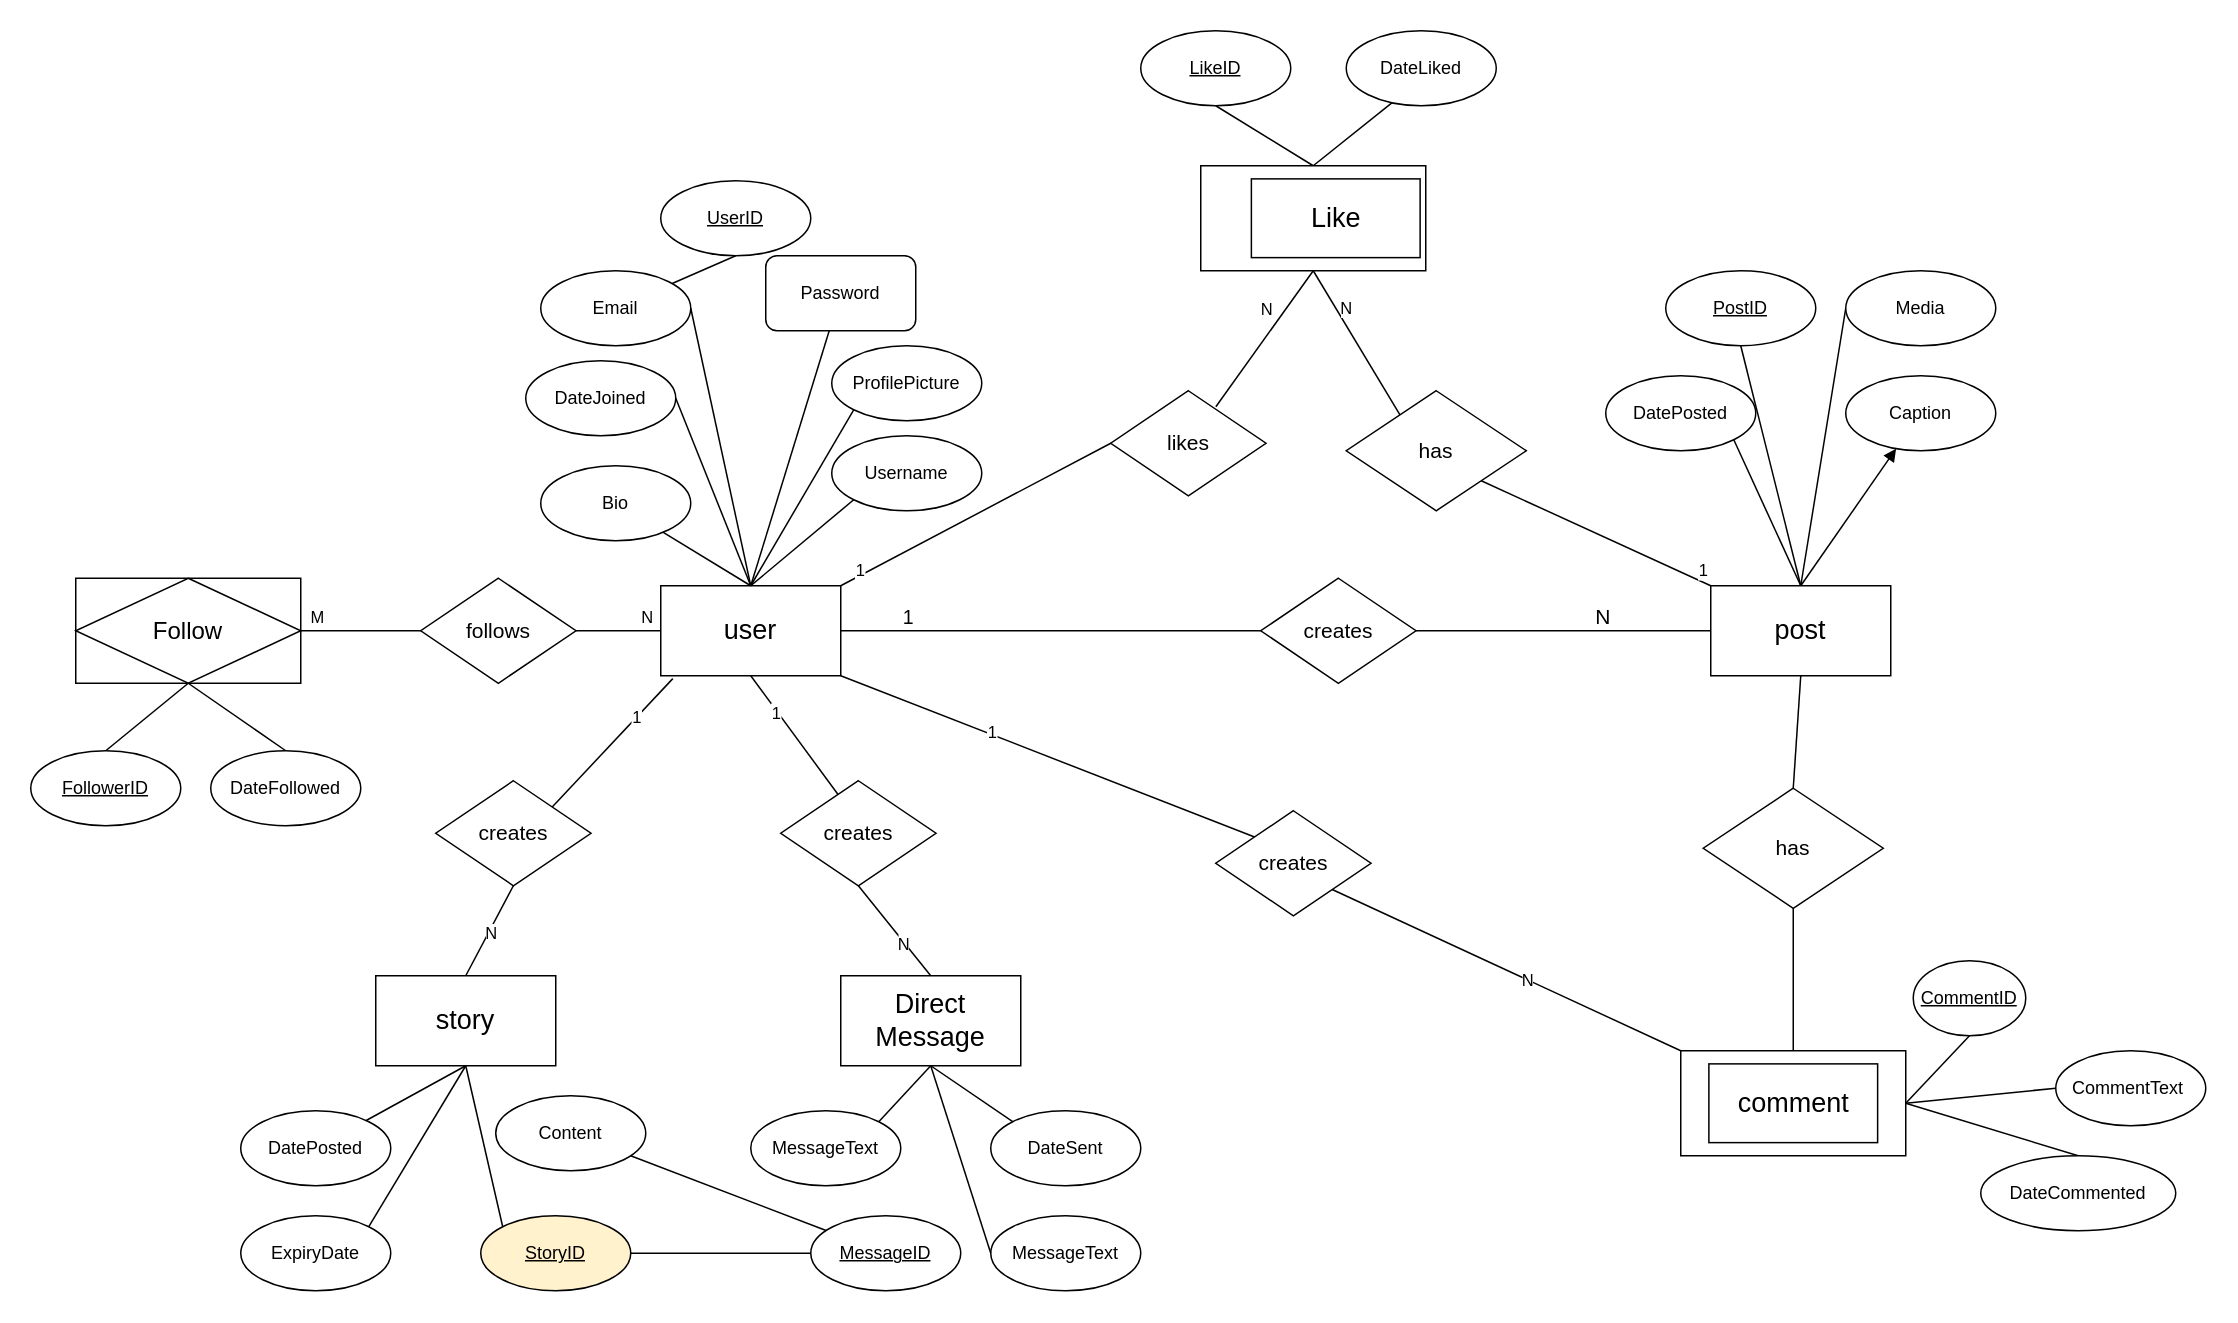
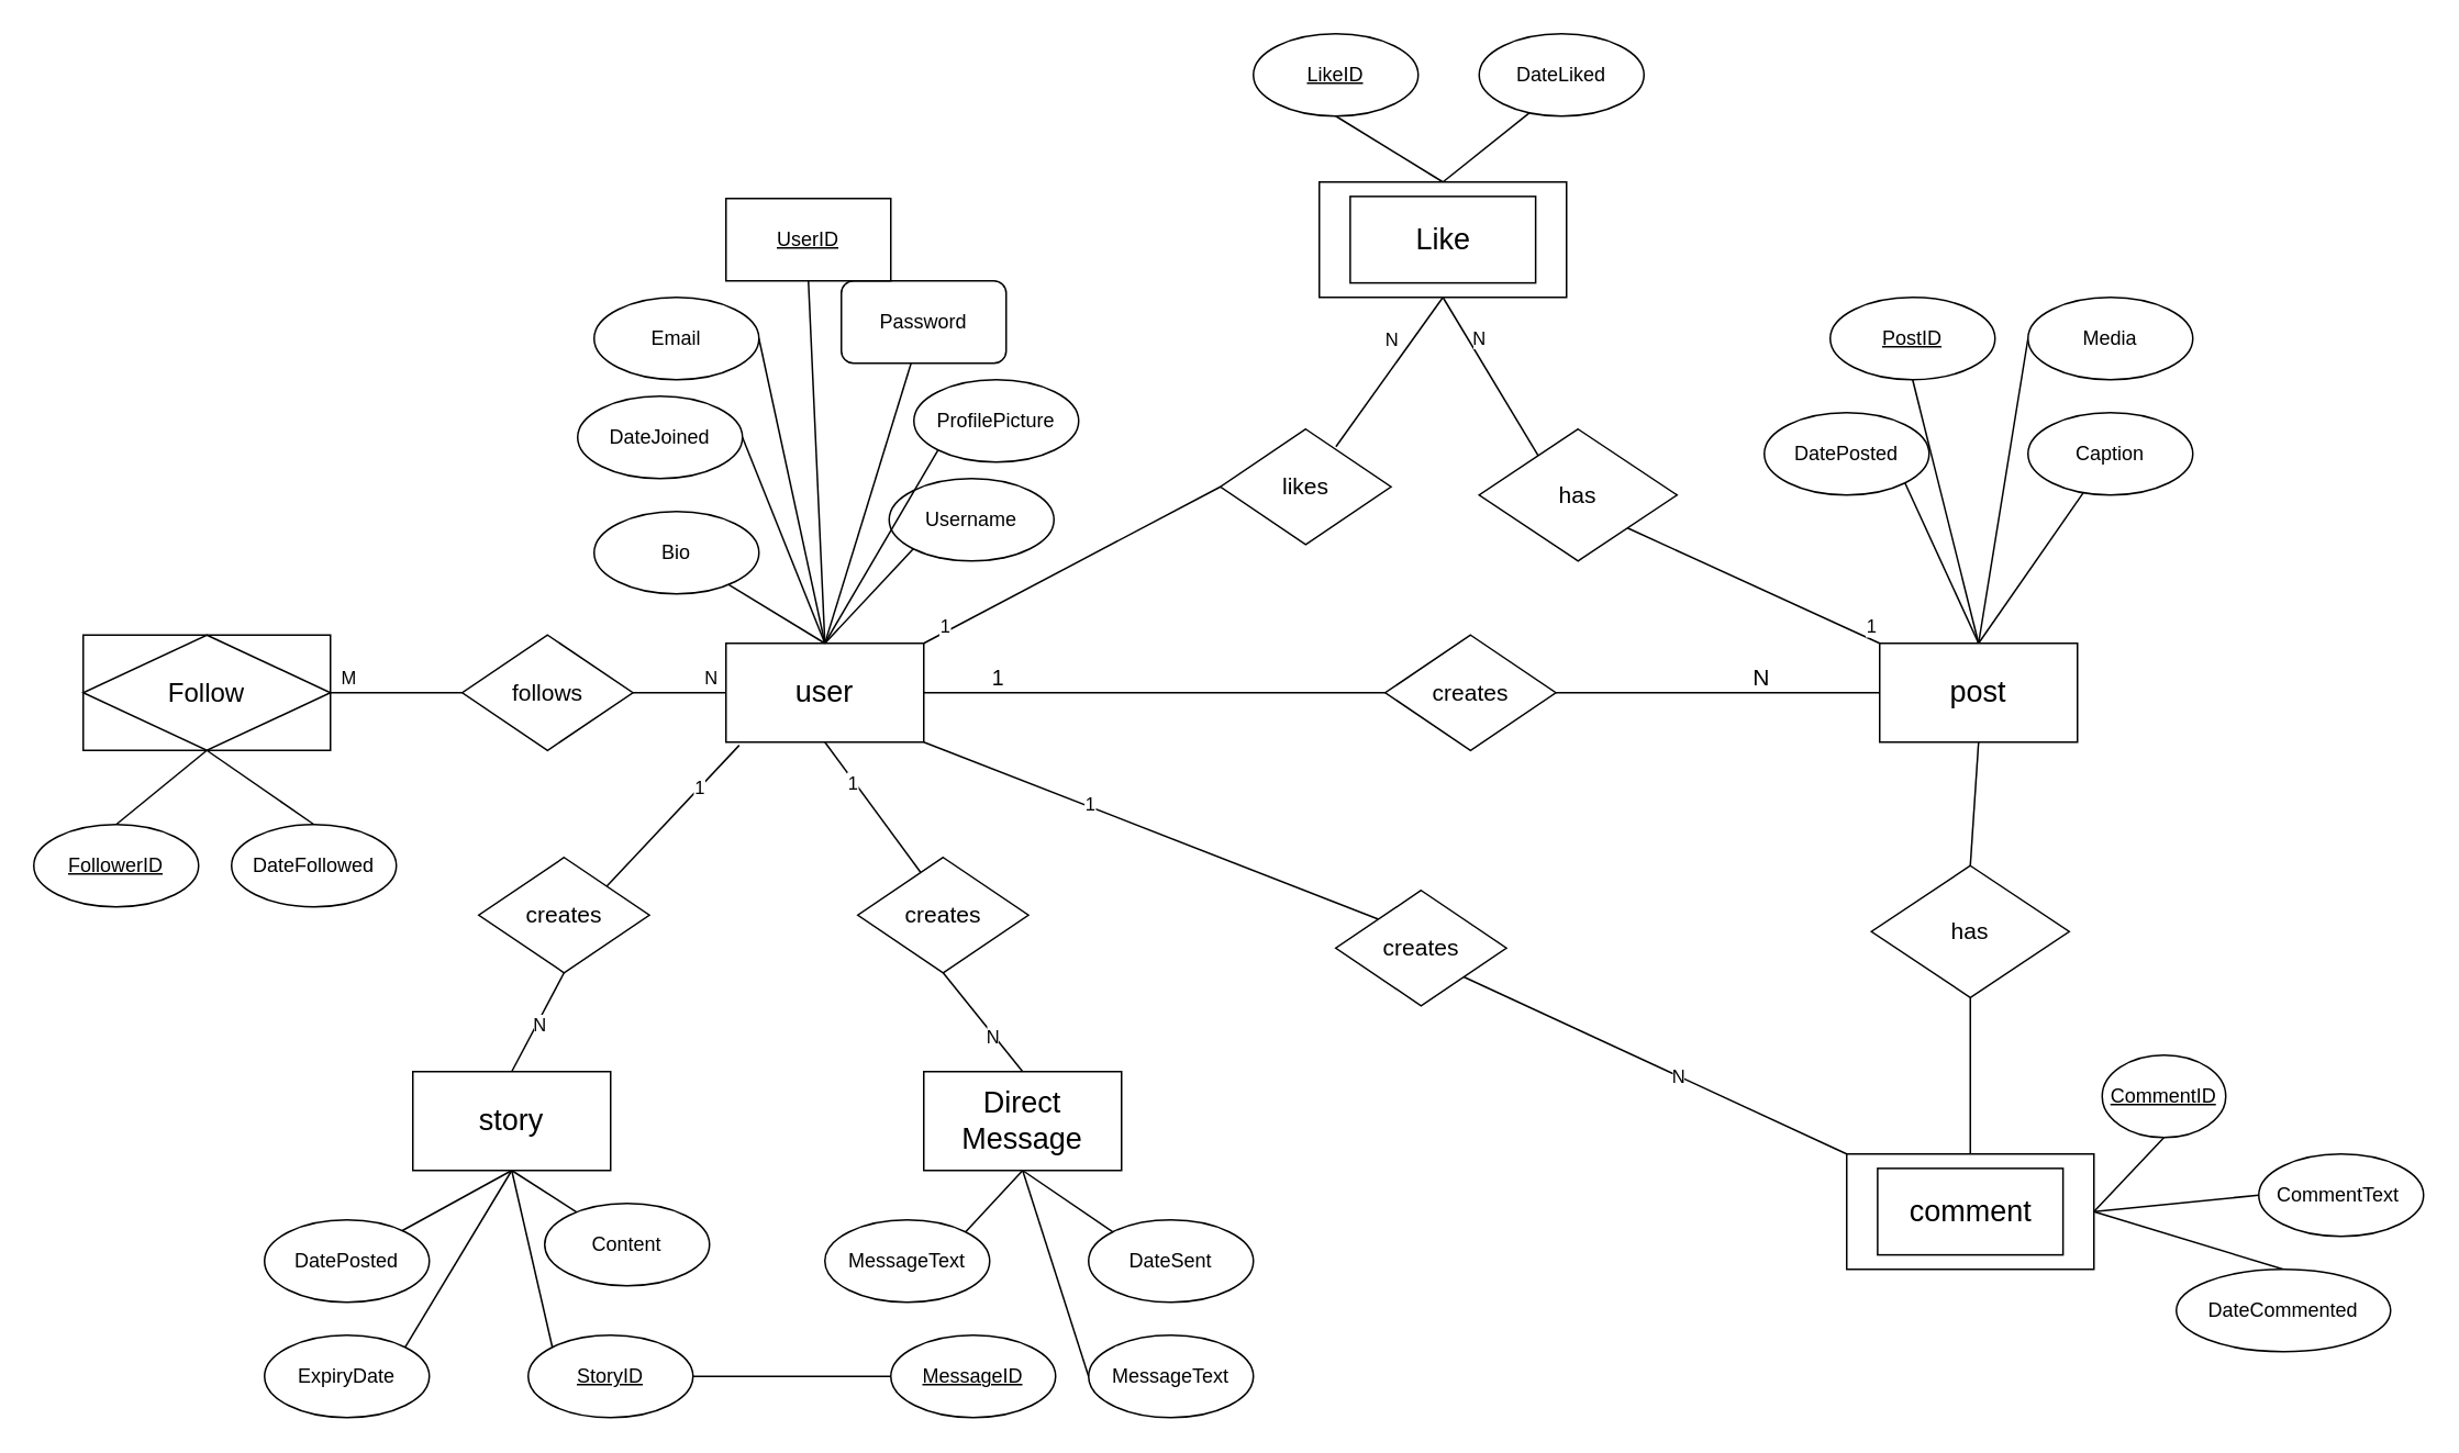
- <mxCell id="22" value="&lt;u&gt;UserID&lt;/u&gt;" style="ellipse;whiteSpace=wrap;html=1;" vertex="1" parent="1"><mxGeometry x="440" y="120" width="100" height="50" as="geometry" /></mxCell>
+ <mxCell id="22" value="&lt;u&gt;UserID&lt;/u&gt;" style="whiteSpace=wrap;html=1;rounded=0;" vertex="1" parent="1"><mxGeometry x="440" y="120" width="100" height="50" as="geometry" /></mxCell>
- <mxCell id="72" value="&lt;font style=&quot;font-size: 18px;&quot;&gt;Like&lt;/font&gt;" style="rounded=0;whiteSpace=wrap;html=1;" vertex="1" parent="70"><mxGeometry x="33.75" y="8.75" width="112.5" height="52.5" as="geometry" /></mxCell>
+ <mxCell id="72" value="&lt;font style=&quot;font-size: 18px;&quot;&gt;Like&lt;/font&gt;" style="rounded=0;whiteSpace=wrap;html=1;" vertex="1" parent="70"><mxGeometry x="18.75" y="8.75" width="112.5" height="52.5" as="geometry" /></mxCell>
- <mxCell id="25" value="" style="endArrow=none;html=1;rounded=0;exitX=0.5;exitY=1;exitDx=0;exitDy=0;" edge="1" parent="1" source="22" target="20"><mxGeometry width="50" height="50" relative="1" as="geometry"><mxPoint x="110" y="430" as="sourcePoint" /><mxPoint x="160" y="380" as="targetPoint" /></mxGeometry></mxCell>
+ <mxCell id="25" value="" style="endArrow=none;html=1;rounded=0;entryX=0.5;entryY=0;entryDx=0;entryDy=0;exitX=0.5;exitY=1;exitDx=0;exitDy=0;" edge="1" parent="1" source="22" target="2"><mxGeometry width="50" height="50" relative="1" as="geometry"><mxPoint x="110" y="430" as="sourcePoint" /><mxPoint x="160" y="380" as="targetPoint" /></mxGeometry></mxCell>
- <mxCell id="64" value="" style="endArrow=block;html=1;rounded=0;exitX=0.5;exitY=0;exitDx=0;exitDy=0;" edge="1" parent="1" source="6" target="38"><mxGeometry width="50" height="50" relative="1" as="geometry"><mxPoint x="960" y="320" as="sourcePoint" /><mxPoint x="1010" y="270" as="targetPoint" /></mxGeometry></mxCell>
+ <mxCell id="64" value="" style="endArrow=none;html=1;rounded=0;exitX=0.5;exitY=0;exitDx=0;exitDy=0;" edge="1" parent="1" source="6" target="38"><mxGeometry width="50" height="50" relative="1" as="geometry"><mxPoint x="960" y="320" as="sourcePoint" /><mxPoint x="1010" y="270" as="targetPoint" /></mxGeometry></mxCell>
- <mxCell id="21" value="Username" style="ellipse;whiteSpace=wrap;html=1;" vertex="1" parent="1"><mxGeometry x="554" y="290" width="100" height="50" as="geometry" /></mxCell>
+ <mxCell id="21" value="Username" style="ellipse;whiteSpace=wrap;html=1;" vertex="1" parent="1"><mxGeometry x="539" y="290" width="100" height="50" as="geometry" /></mxCell>
- <mxCell id="99" value="" style="endArrow=none;html=1;rounded=0;" edge="1" parent="1" source="95" target="92"><mxGeometry width="50" height="50" relative="1" as="geometry"><mxPoint x="270" y="820" as="sourcePoint" /><mxPoint x="320" y="770" as="targetPoint" /></mxGeometry></mxCell>
+ <mxCell id="99" value="" style="endArrow=none;html=1;rounded=0;entryX=0.5;entryY=1;entryDx=0;entryDy=0;" edge="1" parent="1" source="95" target="7"><mxGeometry width="50" height="50" relative="1" as="geometry"><mxPoint x="270" y="820" as="sourcePoint" /><mxPoint x="320" y="770" as="targetPoint" /></mxGeometry></mxCell>
- <mxCell id="96" value="&lt;u&gt;StoryID&lt;/u&gt;" style="ellipse;whiteSpace=wrap;html=1;fillColor=#fff2cc;" vertex="1" parent="1"><mxGeometry x="320" y="810" width="100" height="50" as="geometry" /></mxCell>
+ <mxCell id="96" value="&lt;u&gt;StoryID&lt;/u&gt;" style="ellipse;whiteSpace=wrap;html=1;" vertex="1" parent="1"><mxGeometry x="320" y="810" width="100" height="50" as="geometry" /></mxCell>
